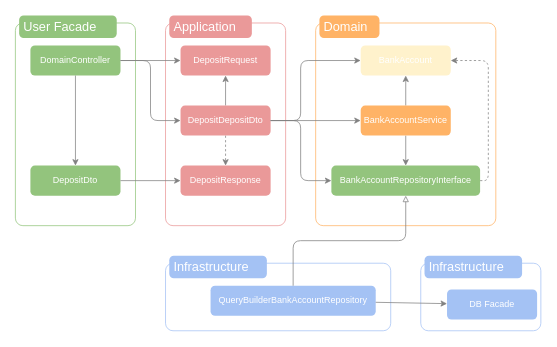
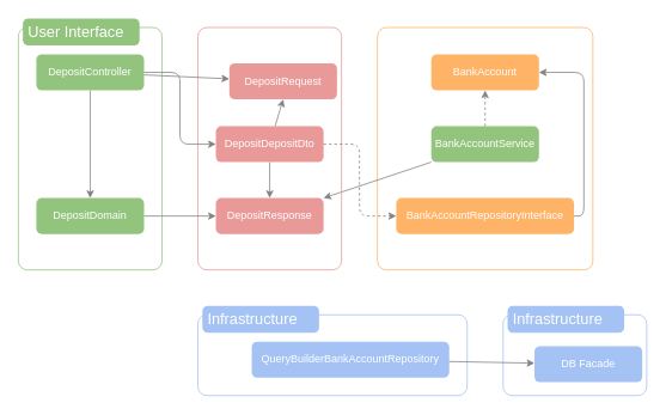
- <mxCell id="14" value="User Facade" style="shape=rect;strokeColor=none;fillColor=#93c47d;strokeWidth=1;dashed=0;rounded=1;arcSize=20;fontColor=#ffffff;fontSize=17;spacing=2;spacingTop=-2;align=left;autosize=1;spacingLeft=4;resizeWidth=0;resizeHeight=0;perimeter=none;" vertex="1" parent="13"><mxGeometry x="5" width="130" height="30" as="geometry" /></mxCell>
+ <mxCell id="14" value="User Interface" style="shape=rect;strokeColor=none;fillColor=#93c47d;strokeWidth=1;dashed=0;rounded=1;arcSize=20;fontColor=#ffffff;fontSize=17;spacing=2;spacingTop=-2;align=left;autosize=1;spacingLeft=4;resizeWidth=0;resizeHeight=0;perimeter=none;" vertex="1" parent="13"><mxGeometry x="5" width="130" height="30" as="geometry" /></mxCell>
- <mxCell id="19" value="Application" style="shape=rect;strokeColor=none;fillColor=#ea9999;strokeWidth=1;dashed=0;rounded=1;arcSize=20;fontColor=#ffffff;fontSize=17;spacing=2;spacingTop=-2;align=left;autosize=1;spacingLeft=4;resizeWidth=0;resizeHeight=0;perimeter=none;" vertex="1" parent="18"><mxGeometry x="5" width="110" height="30" as="geometry" /></mxCell>
- <mxCell id="6" value="Domain" style="shape=rect;strokeColor=none;fillColor=#FFB366;strokeWidth=1;dashed=0;rounded=1;arcSize=20;fontColor=#ffffff;fontSize=17;spacing=2;spacingTop=-2;align=left;autosize=1;spacingLeft=4;resizeWidth=0;resizeHeight=0;perimeter=none;" vertex="1" parent="5"><mxGeometry x="5" width="80" height="30" as="geometry" /></mxCell>
- <mxCell id="16" value="&lt;span style=&quot;color: rgb(255, 255, 255);&quot;&gt;Domain&lt;/span&gt;&lt;font color=&quot;#ffffff&quot;&gt;Controller&lt;/font&gt;" style="rounded=1;whiteSpace=wrap;html=1;fillColor=#93c47dff;strokeColor=none;" vertex="1" parent="13"><mxGeometry x="20" y="40" width="120" height="40" as="geometry" /></mxCell>
+ <mxCell id="16" value="&lt;span style=&quot;color: rgb(255, 255, 255);&quot;&gt;Deposit&lt;/span&gt;&lt;font color=&quot;#ffffff&quot;&gt;Controller&lt;/font&gt;" style="rounded=1;whiteSpace=wrap;html=1;fillColor=#93c47dff;strokeColor=none;" vertex="1" parent="13"><mxGeometry x="20" y="40" width="120" height="40" as="geometry" /></mxCell>
- <mxCell id="20" value="&lt;span style=&quot;color: rgb(255, 255, 255);&quot;&gt;Deposit&lt;/span&gt;&lt;font color=&quot;#ffffff&quot;&gt;Request&lt;/font&gt;" style="rounded=1;whiteSpace=wrap;html=1;fillColor=#ea9999ff;strokeColor=none;" vertex="1" parent="18"><mxGeometry x="20" y="40" width="120" height="40" as="geometry" /></mxCell>
+ <mxCell id="20" value="&lt;span style=&quot;color: rgb(255, 255, 255);&quot;&gt;Deposit&lt;/span&gt;&lt;font color=&quot;#ffffff&quot;&gt;Request&lt;/font&gt;" style="rounded=1;whiteSpace=wrap;html=1;fillColor=#ea9999ff;strokeColor=none;" vertex="1" parent="18"><mxGeometry x="35" y="50" width="120" height="40" as="geometry" /></mxCell>
- <mxCell id="7" value="&lt;font color=&quot;#ffffff&quot;&gt;BankAccount&lt;/font&gt;" style="rounded=1;whiteSpace=wrap;html=1;fillColor=#fff2cc;strokeColor=none;" vertex="1" parent="5"><mxGeometry x="60" y="40" width="120" height="40" as="geometry" /></mxCell>
+ <mxCell id="7" value="&lt;font color=&quot;#ffffff&quot;&gt;BankAccount&lt;/font&gt;" style="rounded=1;whiteSpace=wrap;html=1;fillColor=#FFB366;strokeColor=none;" vertex="1" parent="5"><mxGeometry x="60" y="40" width="120" height="40" as="geometry" /></mxCell>
- <mxCell id="27" style="edgeStyle=none;html=1;entryX=0;entryY=0.5;entryDx=0;entryDy=0;strokeColor=#808080;" edge="1" parent="1" source="24" target="7"><mxGeometry relative="1" as="geometry"><Array as="points"><mxPoint x="400" y="160" /><mxPoint x="400" y="80" /></Array></mxGeometry></mxCell>
- <mxCell id="8" style="edgeStyle=none;html=1;entryX=0.5;entryY=1;entryDx=0;entryDy=0;strokeColor=#808080;" edge="1" parent="5" source="10" target="7"><mxGeometry relative="1" as="geometry" /></mxCell>
+ <mxCell id="8" style="edgeStyle=none;html=1;entryX=0.5;entryY=1;entryDx=0;entryDy=0;strokeColor=#808080;dashed=1;" edge="1" parent="5" source="10" target="7"><mxGeometry relative="1" as="geometry" /></mxCell>
- <mxCell id="11" style="edgeStyle=none;html=1;entryX=1;entryY=0.5;entryDx=0;entryDy=0;strokeColor=#808080;endArrow=classic;endFill=1;dashed=1;" edge="1" parent="5" source="12" target="7"><mxGeometry relative="1" as="geometry"><Array as="points"><mxPoint x="230" y="220" /><mxPoint x="230" y="60" /></Array></mxGeometry></mxCell>
+ <mxCell id="11" style="edgeStyle=none;html=1;entryX=1;entryY=0.5;entryDx=0;entryDy=0;strokeColor=#808080;endArrow=classic;endFill=1;" edge="1" parent="5" source="12" target="7"><mxGeometry relative="1" as="geometry"><Array as="points"><mxPoint x="230" y="220" /><mxPoint x="230" y="60" /></Array></mxGeometry></mxCell>
- <mxCell id="25" style="edgeStyle=none;html=1;strokeColor=#808080;" edge="1" parent="1" source="24" target="10"><mxGeometry relative="1" as="geometry" /></mxCell>
- <mxCell id="10" value="&lt;font color=&quot;#ffffff&quot;&gt;BankAccountService&lt;br&gt;&lt;/font&gt;" style="rounded=1;whiteSpace=wrap;html=1;fillColor=#FFB366;strokeColor=none;" vertex="1" parent="5"><mxGeometry x="60" y="120" width="120" height="40" as="geometry" /></mxCell>
+ <mxCell id="10" value="&lt;font color=&quot;#ffffff&quot;&gt;BankAccountService&lt;br&gt;&lt;/font&gt;" style="rounded=1;whiteSpace=wrap;html=1;fillColor=#93c47d;strokeColor=none;" vertex="1" parent="5"><mxGeometry x="60" y="120" width="120" height="40" as="geometry" /></mxCell>
- <mxCell id="23" style="edgeStyle=none;html=1;entryX=0.5;entryY=0;entryDx=0;entryDy=0;strokeColor=#808080;dashed=1;" edge="1" parent="18" source="24" target="21"><mxGeometry relative="1" as="geometry" /></mxCell>
+ <mxCell id="23" style="edgeStyle=none;html=1;entryX=0.5;entryY=0;entryDx=0;entryDy=0;strokeColor=#808080;" edge="1" parent="18" source="24" target="21"><mxGeometry relative="1" as="geometry" /></mxCell>
- <mxCell id="9" style="edgeStyle=none;html=1;entryX=0.5;entryY=0;entryDx=0;entryDy=0;strokeColor=#808080;endArrow=classic;endFill=1;" edge="1" parent="5" source="10" target="12"><mxGeometry relative="1" as="geometry" /></mxCell>
+ <mxCell id="9" style="edgeStyle=none;html=1;strokeColor=#808080;endArrow=classic;endFill=1;" edge="1" parent="5" source="10" target="21"><mxGeometry relative="1" as="geometry" /></mxCell>
- <mxCell id="34" style="edgeStyle=none;html=1;entryX=0;entryY=0.5;entryDx=0;entryDy=0;strokeColor=#808080;endArrow=classic;endFill=1;" edge="1" parent="1" source="24" target="12"><mxGeometry relative="1" as="geometry"><Array as="points"><mxPoint x="400" y="160" /><mxPoint x="400" y="240" /></Array></mxGeometry></mxCell>
+ <mxCell id="34" style="edgeStyle=none;html=1;entryX=0;entryY=0.5;entryDx=0;entryDy=0;strokeColor=#808080;endArrow=classic;endFill=1;dashed=1;" edge="1" parent="1" source="24" target="12"><mxGeometry relative="1" as="geometry"><Array as="points"><mxPoint x="400" y="160" /><mxPoint x="400" y="240" /></Array></mxGeometry></mxCell>
- <mxCell id="15" value="&lt;span style=&quot;color: rgb(255, 255, 255);&quot;&gt;Deposit&lt;/span&gt;&lt;span style=&quot;color: rgb(255, 255, 255);&quot;&gt;Dto&lt;/span&gt;" style="rounded=1;whiteSpace=wrap;html=1;fillColor=#93c47dff;strokeColor=none;" vertex="1" parent="13"><mxGeometry x="20" y="200" width="120" height="40" as="geometry" /></mxCell>
+ <mxCell id="15" value="&lt;span style=&quot;color: rgb(255, 255, 255);&quot;&gt;Deposit&lt;/span&gt;&lt;span style=&quot;color: rgb(255, 255, 255);&quot;&gt;Domain&lt;/span&gt;" style="rounded=1;whiteSpace=wrap;html=1;fillColor=#93c47dff;strokeColor=none;" vertex="1" parent="13"><mxGeometry x="20" y="200" width="120" height="40" as="geometry" /></mxCell>
- <mxCell id="12" value="&lt;span style=&quot;color: rgb(255, 255, 255);&quot;&gt;BankAccount&lt;/span&gt;&lt;font color=&quot;#ffffff&quot;&gt;RepositoryInterface&lt;/font&gt;&lt;font color=&quot;#ffffff&quot;&gt;&lt;br&gt;&lt;/font&gt;" style="rounded=1;whiteSpace=wrap;html=1;fillColor=#93c47d;strokeColor=none;" vertex="1" parent="5"><mxGeometry x="20.94" y="200" width="198.12" height="40" as="geometry" /></mxCell>
+ <mxCell id="12" value="&lt;span style=&quot;color: rgb(255, 255, 255);&quot;&gt;BankAccount&lt;/span&gt;&lt;font color=&quot;#ffffff&quot;&gt;RepositoryInterface&lt;/font&gt;&lt;font color=&quot;#ffffff&quot;&gt;&lt;br&gt;&lt;/font&gt;" style="rounded=1;whiteSpace=wrap;html=1;fillColor=#FFB366;strokeColor=none;" vertex="1" parent="5"><mxGeometry x="20.94" y="200" width="198.12" height="40" as="geometry" /></mxCell>
- <mxCell id="35" style="edgeStyle=none;html=1;entryX=0.5;entryY=1;entryDx=0;entryDy=0;strokeColor=#808080;endArrow=block;endFill=0;" edge="1" parent="1" source="32" target="12"><mxGeometry relative="1" as="geometry"><Array as="points"><mxPoint x="390" y="320" /><mxPoint x="540" y="320" /></Array></mxGeometry></mxCell>
